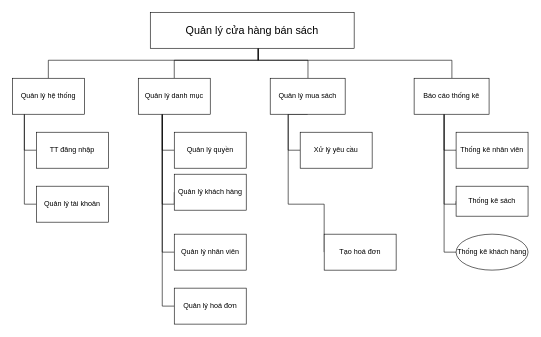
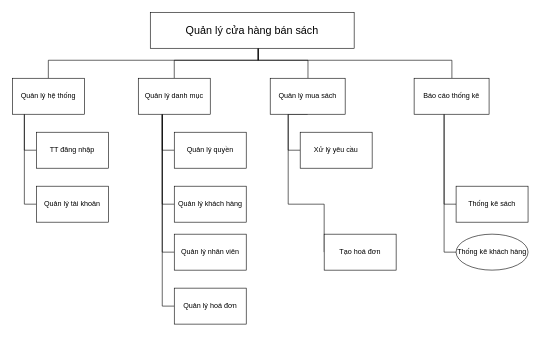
- <mxCell id="25" style="edgeStyle=orthogonalEdgeStyle;rounded=0;orthogonalLoop=1;jettySize=auto;html=1;entryX=0;entryY=0.5;entryDx=0;entryDy=0;endArrow=none;endFill=0;" edge="1" parent="1" source="28" target="29"><mxGeometry relative="1" as="geometry"><Array as="points"><mxPoint x="740" y="250" /></Array></mxGeometry></mxCell>
- <mxCell id="29" value="Thống kê nhân viên" style="rounded=0;whiteSpace=wrap;html=1;" vertex="1" parent="1"><mxGeometry x="760" y="220" width="120" height="60" as="geometry" /></mxCell>
- <mxCell id="18" value="Quản lý khách hàng" style="rounded=0;whiteSpace=wrap;html=1;" vertex="1" parent="1"><mxGeometry x="290" y="290" width="120" height="60" as="geometry" /></mxCell>
+ <mxCell id="18" value="Quản lý khách hàng" style="rounded=0;whiteSpace=wrap;html=1;" vertex="1" parent="1"><mxGeometry x="290" y="310" width="120" height="60" as="geometry" /></mxCell>
- <mxCell id="30" value="Thống kê sách" style="rounded=0;whiteSpace=wrap;html=1;" vertex="1" parent="1"><mxGeometry x="760" y="310" width="120" height="50" as="geometry" /></mxCell>
+ <mxCell id="30" value="Thống kê sách" style="rounded=0;whiteSpace=wrap;html=1;" vertex="1" parent="1"><mxGeometry x="760" y="310" width="120" height="60" as="geometry" /></mxCell>
